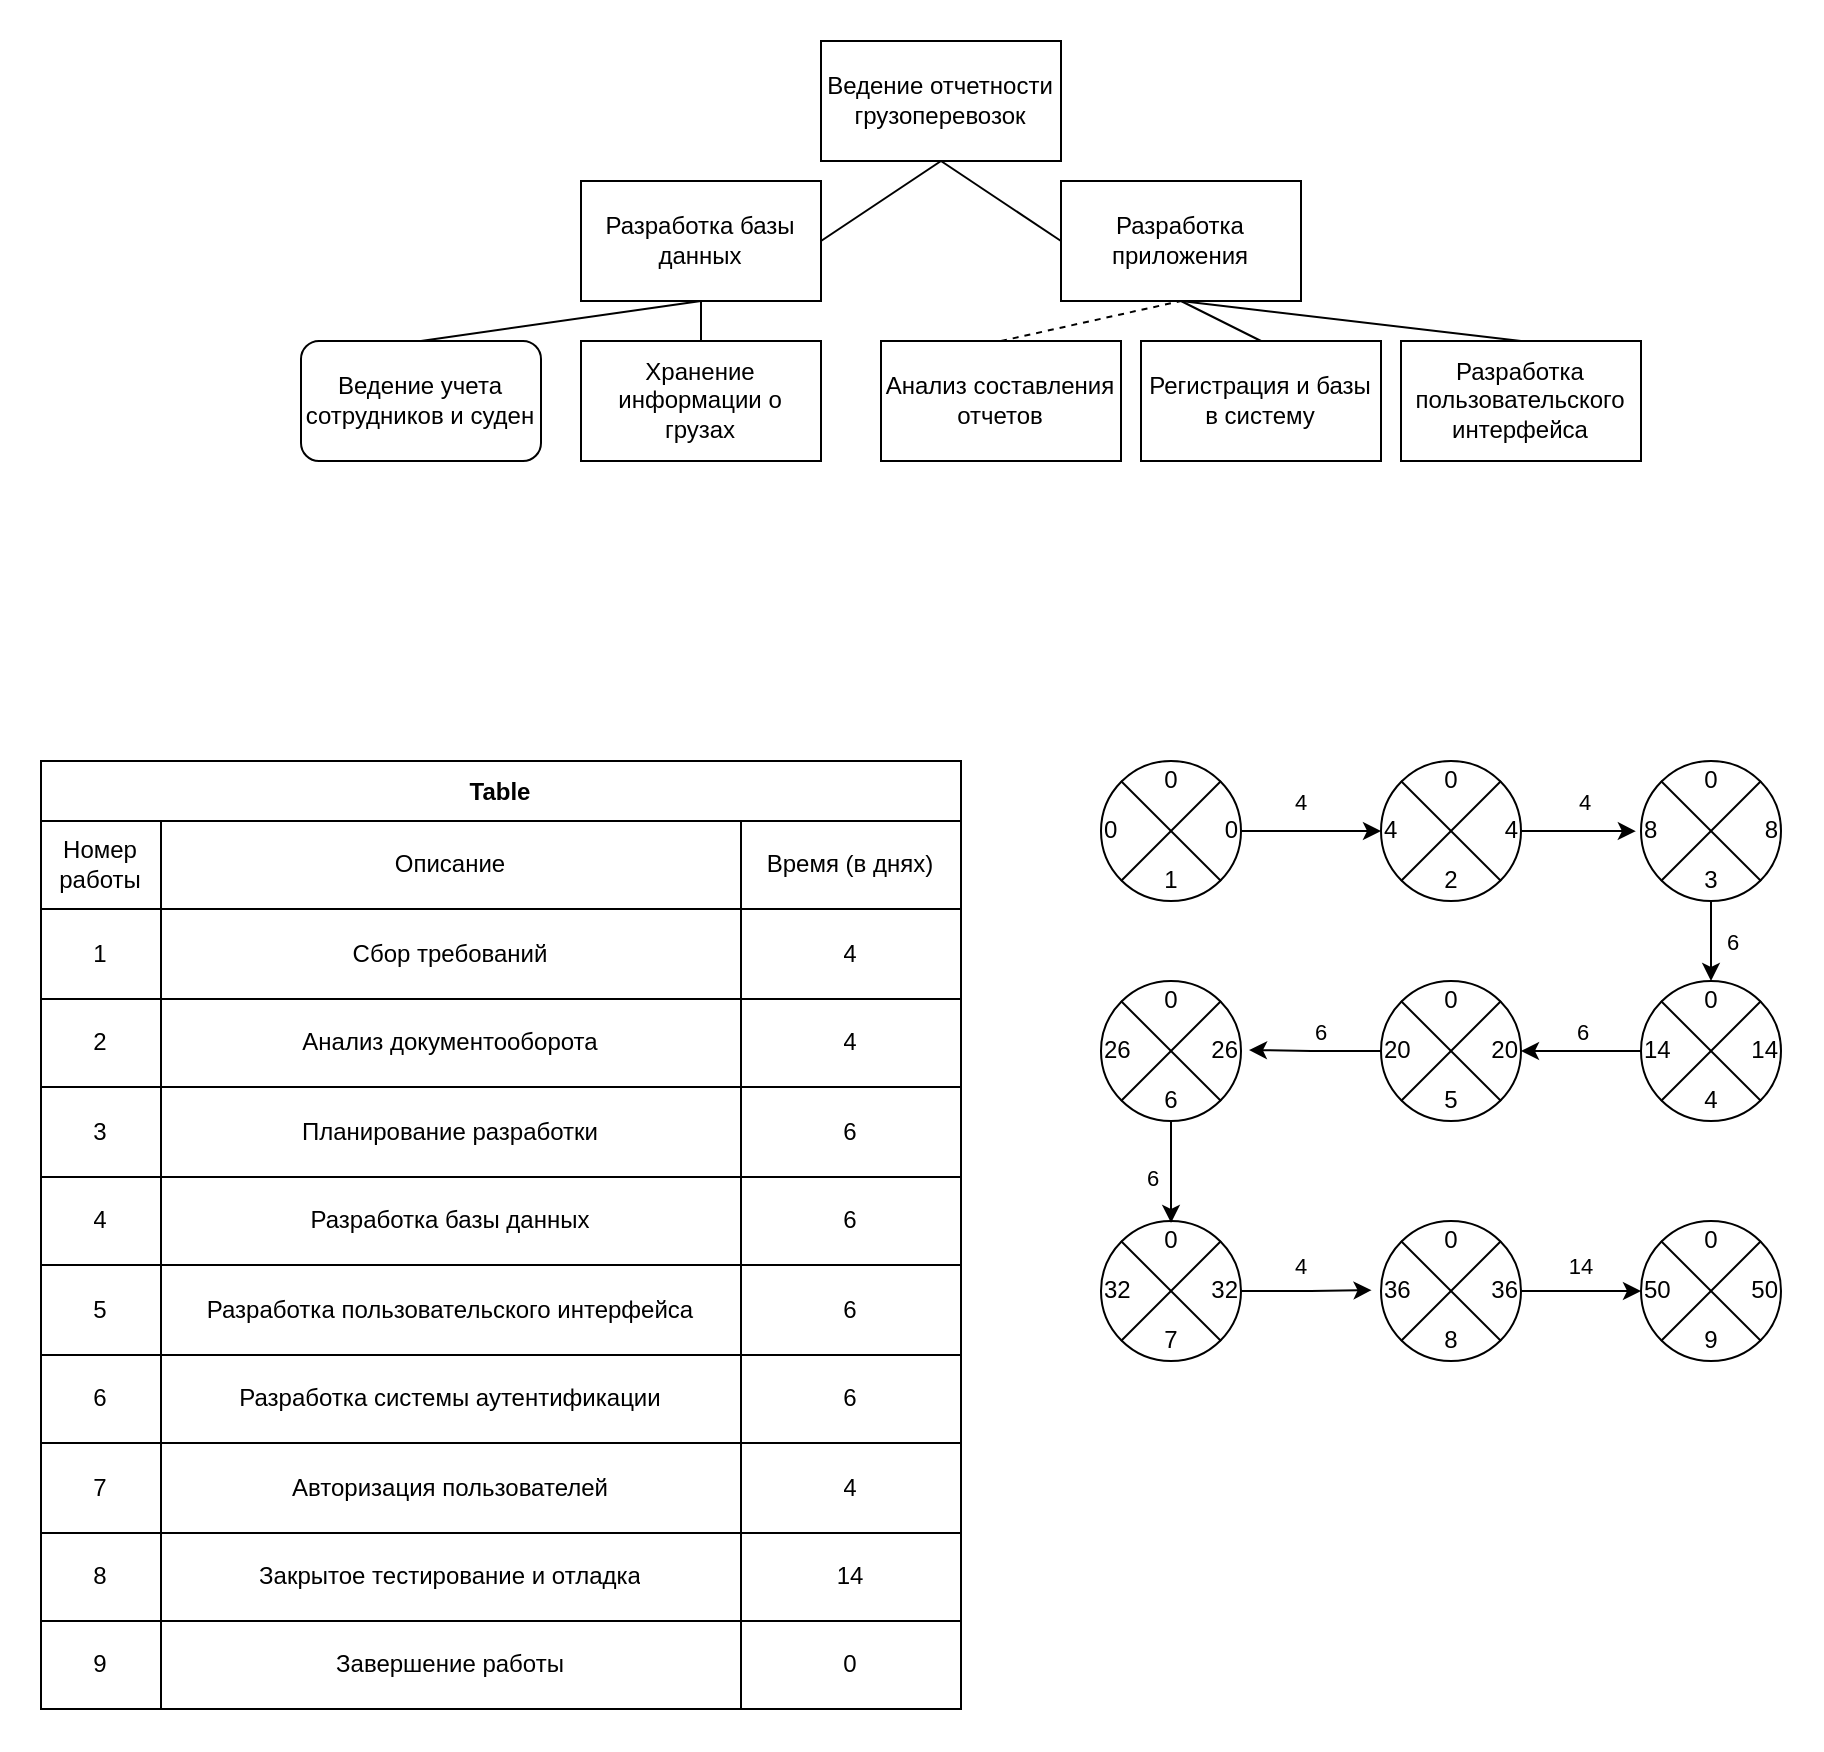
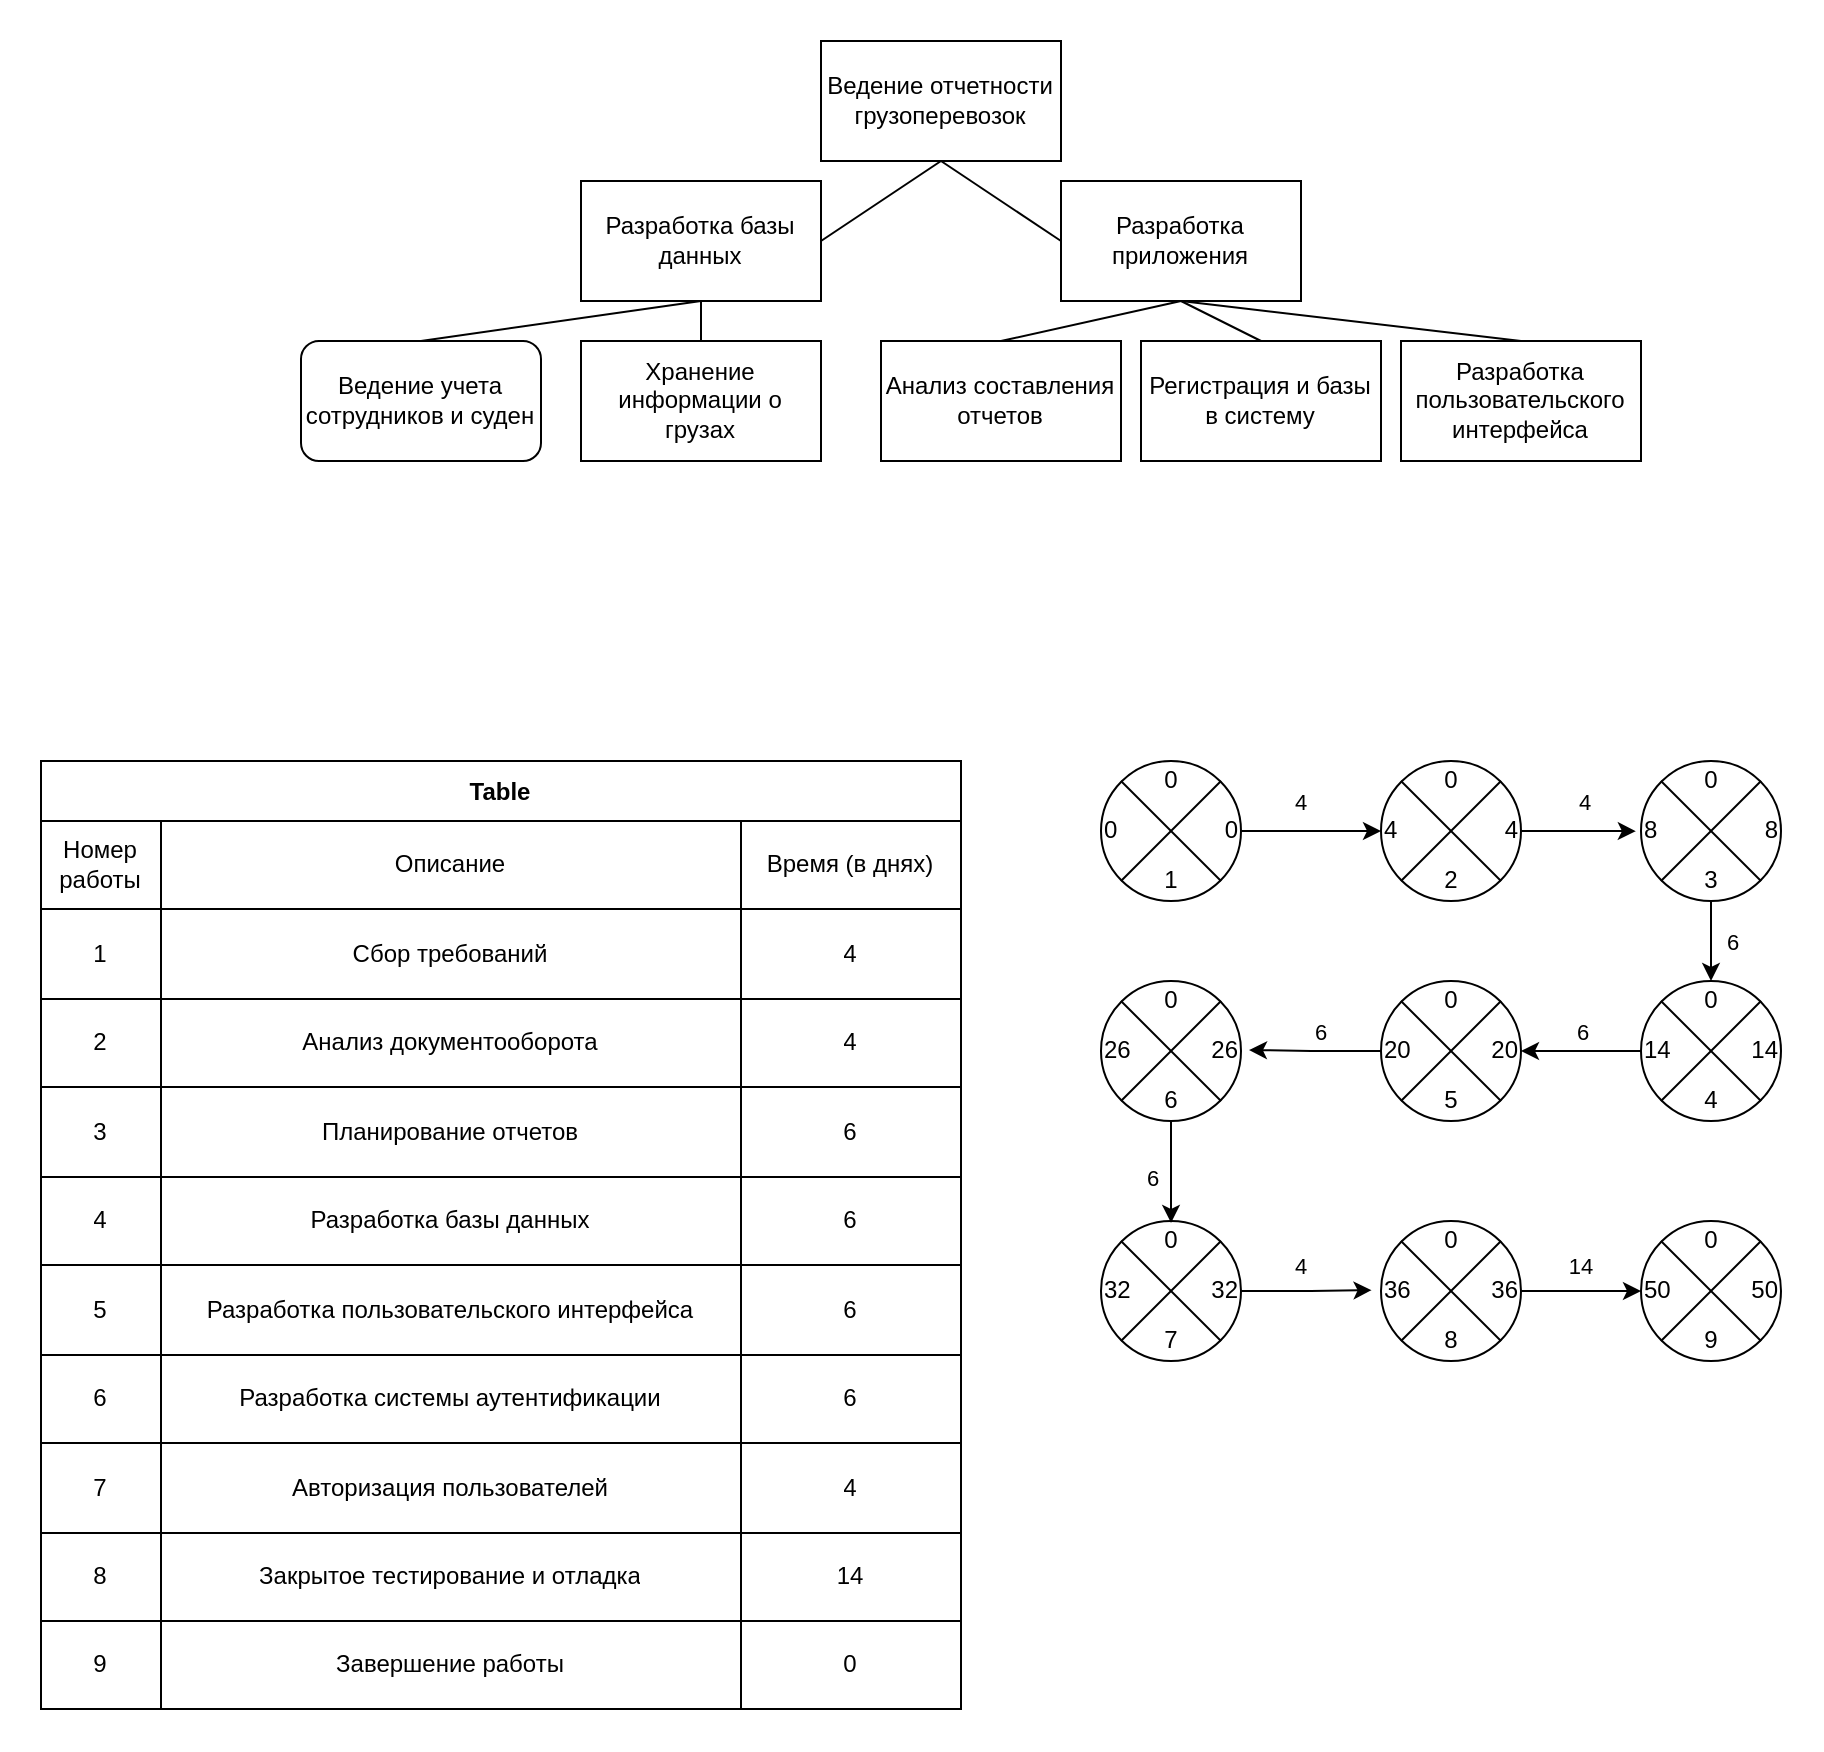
- <mxCell id="14" value="" style="endArrow=none;html=1;entryX=0.5;entryY=1;entryDx=0;entryDy=0;exitX=0.5;exitY=0;exitDx=0;exitDy=0;dashed=1;" parent="1" source="9" target="8" edge="1"><mxGeometry width="50" height="50" relative="1" as="geometry"><mxPoint x="470" y="140" as="sourcePoint" /><mxPoint x="470" y="80" as="targetPoint" /></mxGeometry></mxCell>
+ <mxCell id="14" value="" style="endArrow=none;html=1;entryX=0.5;entryY=1;entryDx=0;entryDy=0;exitX=0.5;exitY=0;exitDx=0;exitDy=0;" parent="1" source="9" target="8" edge="1"><mxGeometry width="50" height="50" relative="1" as="geometry"><mxPoint x="470" y="140" as="sourcePoint" /><mxPoint x="470" y="80" as="targetPoint" /></mxGeometry></mxCell>
- <mxCell id="38" value="Планирование разработки" style="shape=partialRectangle;html=1;whiteSpace=wrap;connectable=0;fillColor=none;top=0;left=0;bottom=0;right=0;overflow=hidden;pointerEvents=1;" vertex="1" parent="36"><mxGeometry x="60" width="290" height="45" as="geometry"><mxRectangle width="290" height="45" as="alternateBounds" /></mxGeometry></mxCell>
+ <mxCell id="38" value="Планирование отчетов" style="shape=partialRectangle;html=1;whiteSpace=wrap;connectable=0;fillColor=none;top=0;left=0;bottom=0;right=0;overflow=hidden;pointerEvents=1;" vertex="1" parent="36"><mxGeometry x="60" width="290" height="45" as="geometry"><mxRectangle width="290" height="45" as="alternateBounds" /></mxGeometry></mxCell>
